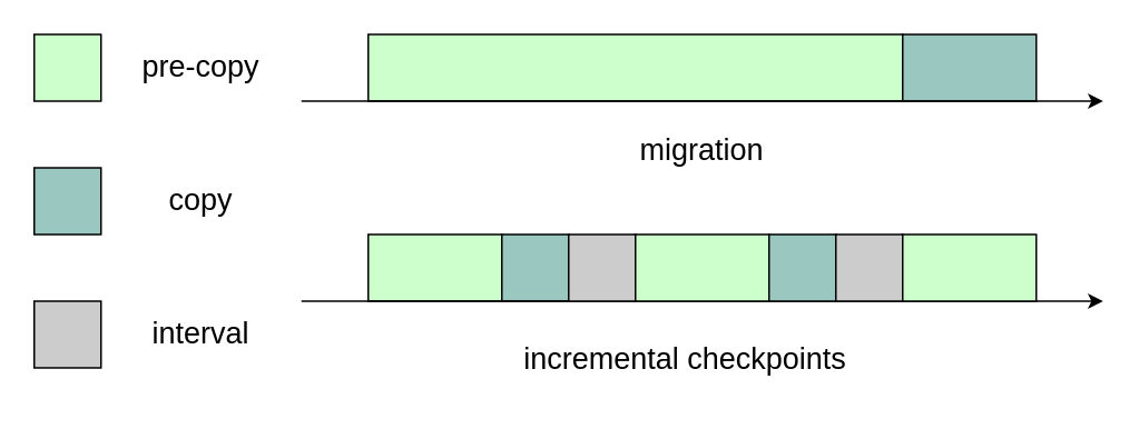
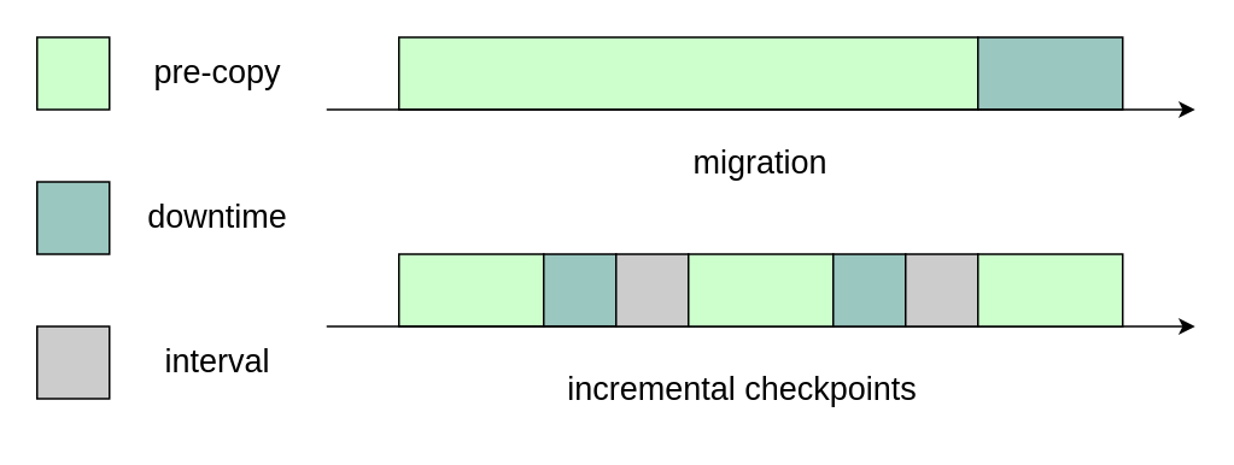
- <mxCell id="7" value="copy" style="text;html=1;strokeColor=none;fillColor=none;align=center;verticalAlign=middle;whiteSpace=wrap;rounded=0;fontSize=18;" vertex="1" parent="1"><mxGeometry x="80" y="100" width="80" height="40" as="geometry" /></mxCell>
+ <mxCell id="7" value="downtime" style="text;html=1;strokeColor=none;fillColor=none;align=center;verticalAlign=middle;whiteSpace=wrap;rounded=0;fontSize=18;" vertex="1" parent="1"><mxGeometry x="80" y="100" width="80" height="40" as="geometry" /></mxCell>
